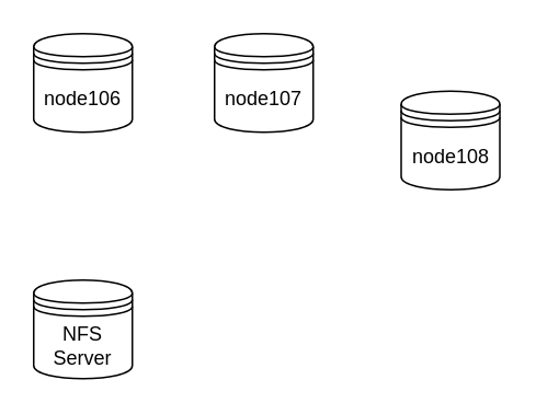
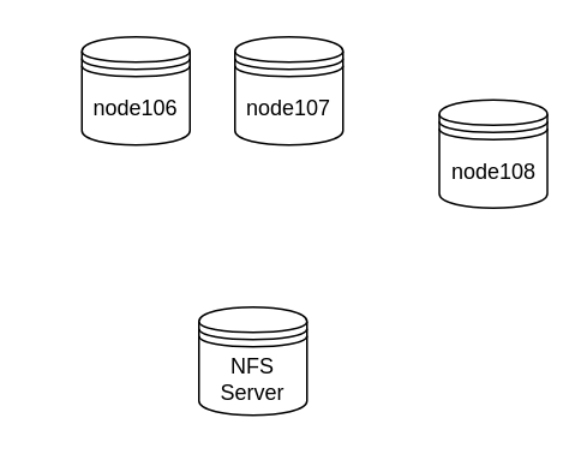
- <mxCell id="3" value="node106" style="shape=datastore;whiteSpace=wrap;html=1;" parent="1" vertex="1"><mxGeometry x="20" y="20" width="60" height="60" as="geometry" /></mxCell>
+ <mxCell id="3" value="node106" style="shape=datastore;whiteSpace=wrap;html=1;" parent="1" vertex="1"><mxGeometry x="45" y="20" width="60" height="60" as="geometry" /></mxCell>
- <mxCell id="2" value="NFS Server" style="shape=datastore;whiteSpace=wrap;html=1;" parent="1" vertex="1"><mxGeometry x="20" y="170" width="60" height="60" as="geometry" /></mxCell>
+ <mxCell id="2" value="NFS Server" style="shape=datastore;whiteSpace=wrap;html=1;" parent="1" vertex="1"><mxGeometry x="110" y="170" width="60" height="60" as="geometry" /></mxCell>
